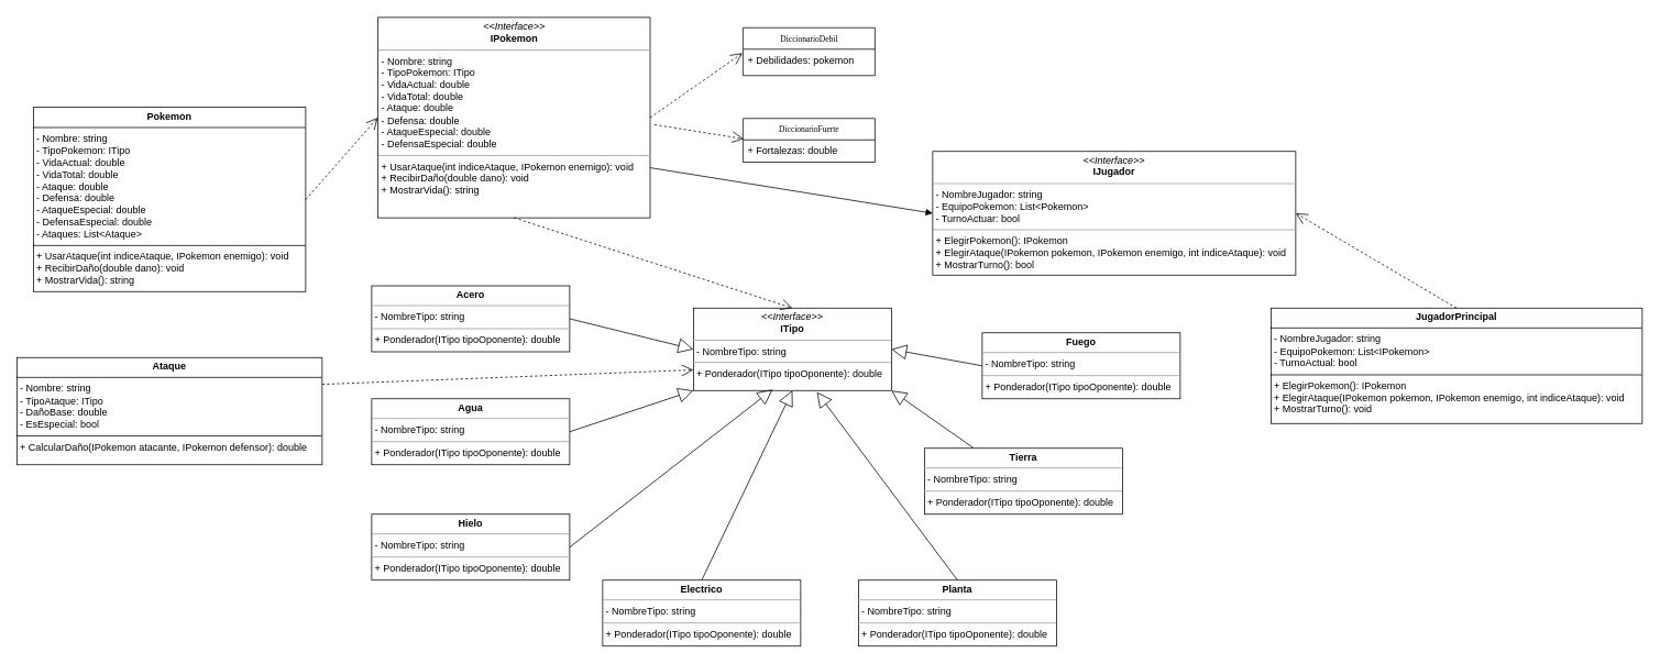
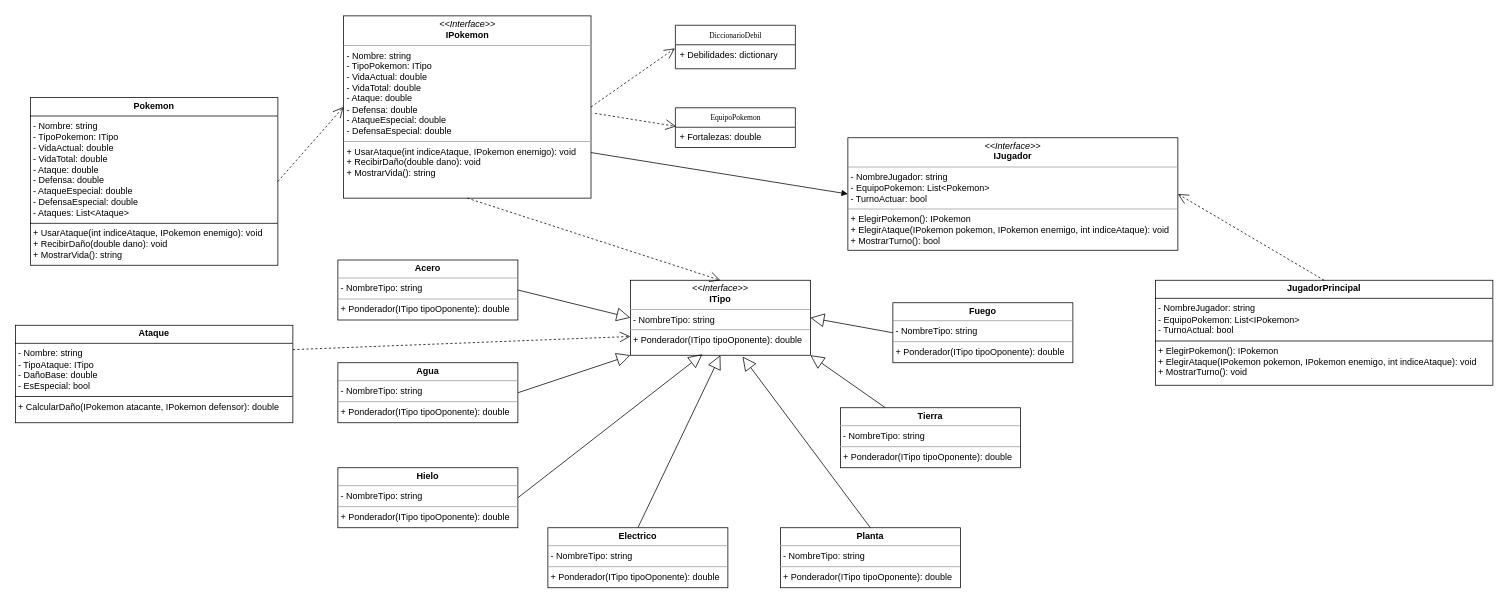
- <mxCell id="3" value="+ Debilidades: pokemon" style="text;html=1;strokeColor=none;fillColor=none;align=left;verticalAlign=top;spacingLeft=4;spacingRight=4;whiteSpace=wrap;overflow=hidden;rotatable=0;points=[[0,0.5],[1,0.5]];portConstraint=eastwest;" parent="2" vertex="1"><mxGeometry y="26" width="160" height="26" as="geometry" /></mxCell>
+ <mxCell id="3" value="+ Debilidades: dictionary" style="text;html=1;strokeColor=none;fillColor=none;align=left;verticalAlign=top;spacingLeft=4;spacingRight=4;whiteSpace=wrap;overflow=hidden;rotatable=0;points=[[0,0.5],[1,0.5]];portConstraint=eastwest;" parent="2" vertex="1"><mxGeometry y="26" width="160" height="26" as="geometry" /></mxCell>
- <mxCell id="4" value="DiccionarioFuerte" style="swimlane;html=1;fontStyle=0;childLayout=stackLayout;horizontal=1;startSize=26;fillColor=none;horizontalStack=0;resizeParent=1;resizeLast=0;collapsible=1;marginBottom=0;swimlaneFillColor=#ffffff;rounded=0;shadow=0;comic=0;labelBackgroundColor=none;strokeWidth=1;fontFamily=Verdana;fontSize=10;align=center;" parent="1" vertex="1"><mxGeometry x="900" y="143" width="160" height="53" as="geometry" /></mxCell>
+ <mxCell id="4" value="EquipoPokemon" style="swimlane;html=1;fontStyle=0;childLayout=stackLayout;horizontal=1;startSize=26;fillColor=none;horizontalStack=0;resizeParent=1;resizeLast=0;collapsible=1;marginBottom=0;swimlaneFillColor=#ffffff;rounded=0;shadow=0;comic=0;labelBackgroundColor=none;strokeWidth=1;fontFamily=Verdana;fontSize=10;align=center;" parent="1" vertex="1"><mxGeometry x="900" y="143" width="160" height="53" as="geometry" /></mxCell>
